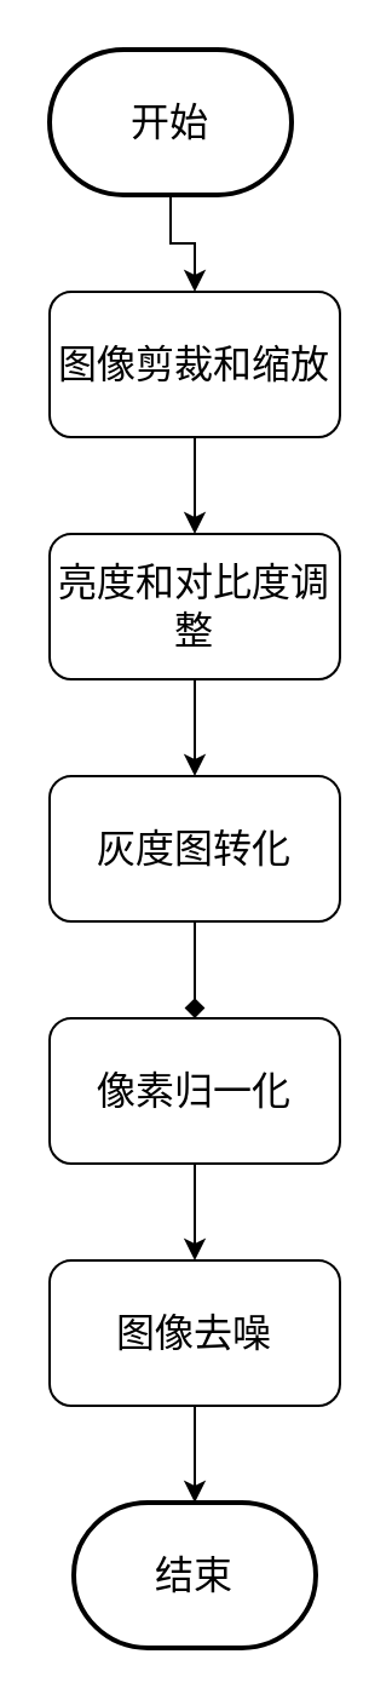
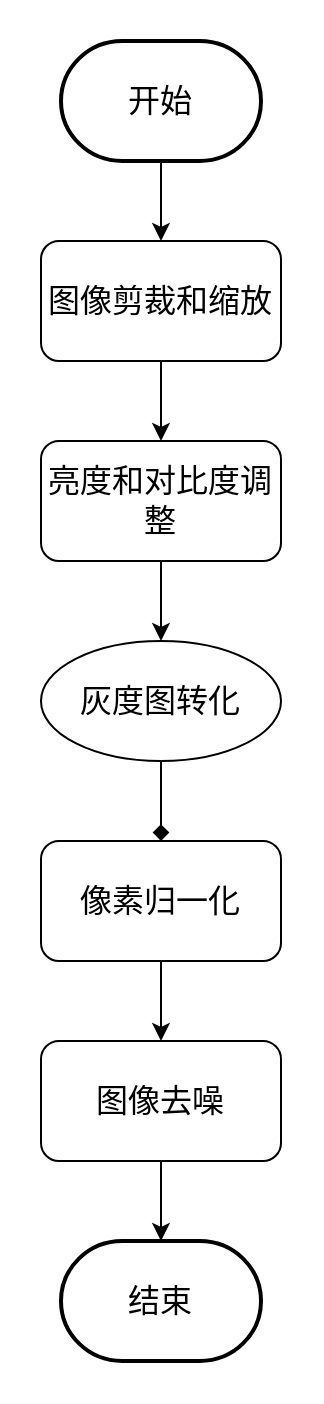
- <mxCell id="3" value="开始" style="strokeWidth=2;html=1;shape=mxgraph.flowchart.terminator;whiteSpace=wrap;fontSize=16;" vertex="1" parent="1"><mxGeometry x="20" y="20" width="100" height="60" as="geometry" /></mxCell>
+ <mxCell id="3" value="开始" style="strokeWidth=2;html=1;shape=mxgraph.flowchart.terminator;whiteSpace=wrap;fontSize=16;" vertex="1" parent="1"><mxGeometry x="30" y="20" width="100" height="60" as="geometry" /></mxCell>
- <mxCell id="10" value="灰度图转化" style="rounded=1;whiteSpace=wrap;html=1;fontSize=16;" vertex="1" parent="1"><mxGeometry x="20" y="320" width="120" height="60" as="geometry" /></mxCell>
+ <mxCell id="10" value="灰度图转化" style="ellipse;whiteSpace=wrap;html=1;fontSize=16;" vertex="1" parent="1"><mxGeometry x="20" y="320" width="120" height="60" as="geometry" /></mxCell>
